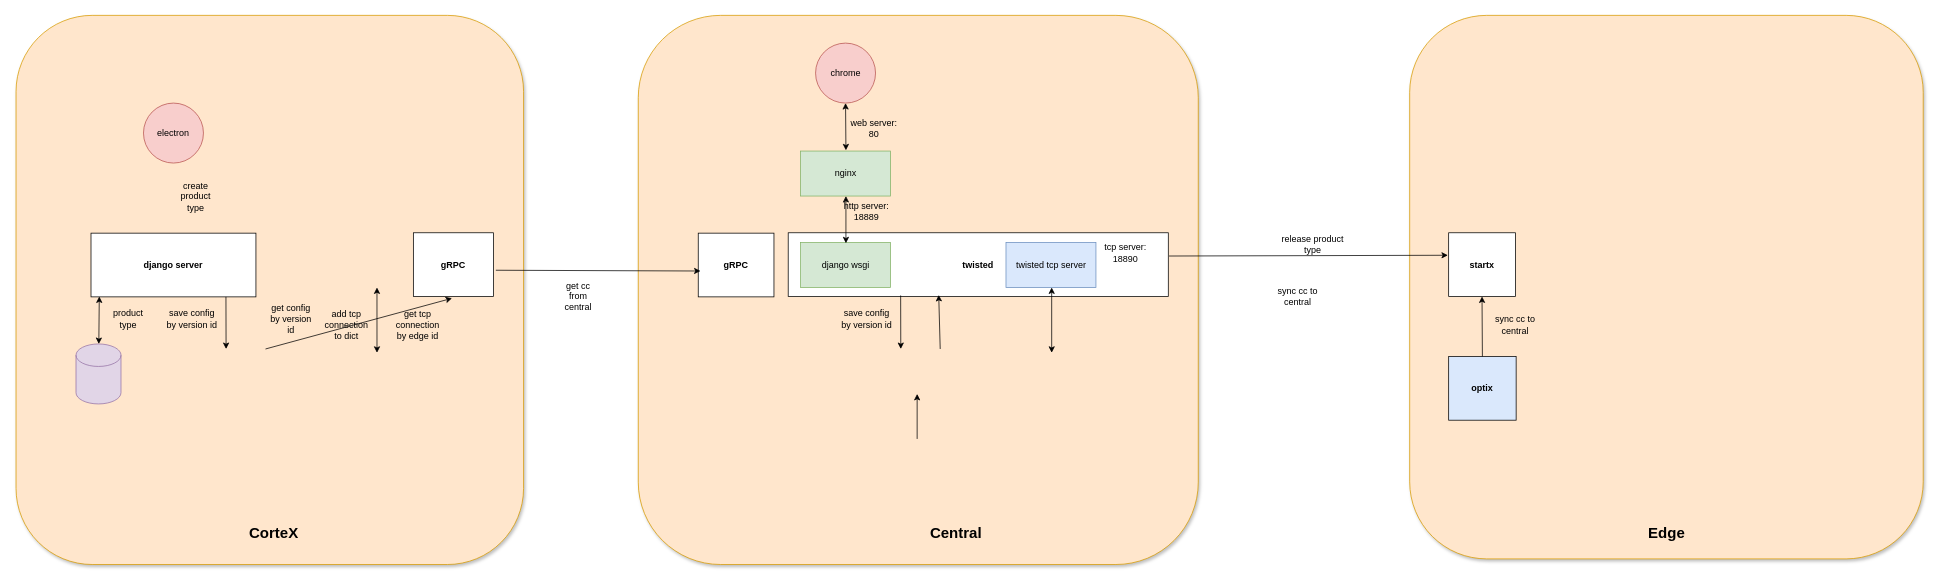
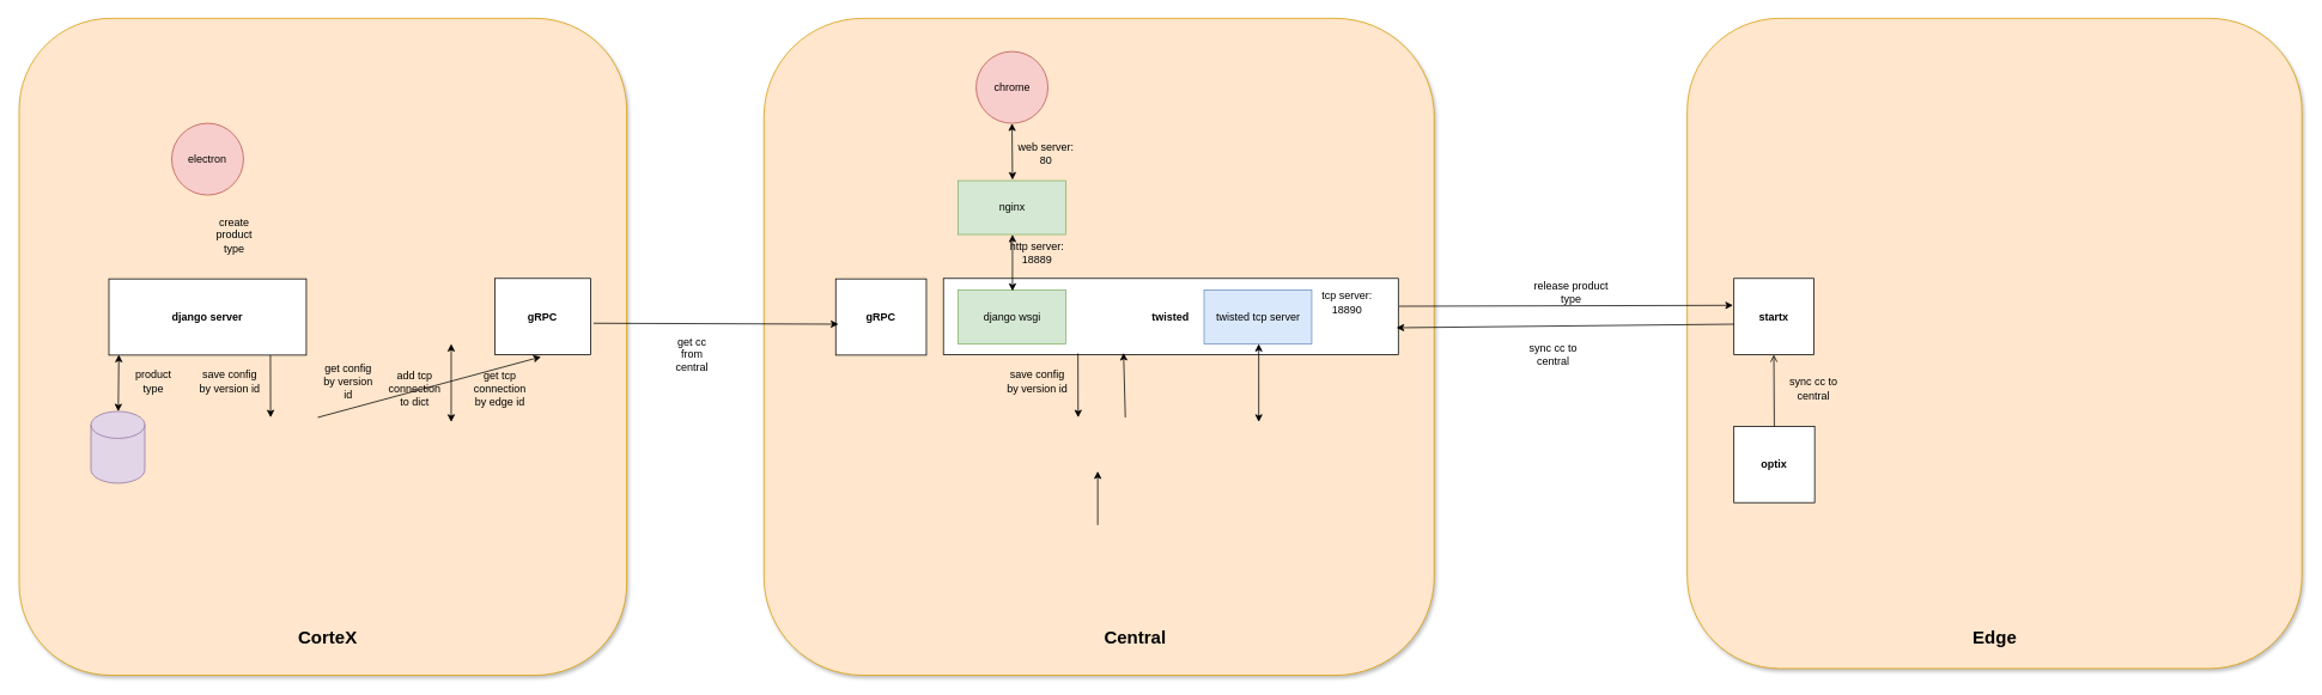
+ <mxCell id="44" value="" style="endArrow=classic;html=1;rounded=0;entryX=0.996;entryY=0.647;entryDx=0;entryDy=0;entryPerimeter=0;exitX=0;exitY=0.6;exitDx=0;exitDy=0;exitPerimeter=0;" edge="1" parent="1" source="5" target="4"><mxGeometry width="50" height="50" relative="1" as="geometry"><mxPoint x="2090" y="200" as="sourcePoint" /><mxPoint x="2140" y="150" as="targetPoint" /></mxGeometry></mxCell>
- <mxCell id="43" value="" style="endArrow=classic;html=1;rounded=0;exitX=0.5;exitY=0;exitDx=0;exitDy=0;entryX=0.5;entryY=1;entryDx=0;entryDy=0;" edge="1" parent="1" source="42" target="5"><mxGeometry width="50" height="50" relative="1" as="geometry"><mxPoint x="2090" y="200" as="sourcePoint" /><mxPoint x="2140" y="150" as="targetPoint" /></mxGeometry></mxCell>
+ <mxCell id="43" value="" style="endArrow=open;html=1;rounded=0;exitX=0.5;exitY=0;exitDx=0;exitDy=0;entryX=0.5;entryY=1;entryDx=0;entryDy=0;" edge="1" parent="1" source="42" target="5"><mxGeometry width="50" height="50" relative="1" as="geometry"><mxPoint x="2090" y="200" as="sourcePoint" /><mxPoint x="2140" y="150" as="targetPoint" /></mxGeometry></mxCell>
- <mxCell id="42" value="&lt;b&gt;optix&lt;/b&gt;" style="rounded=0;whiteSpace=wrap;html=1;fontSize=12;fontStyle=0;fontColor=default;fontFamily=Helvetica;fillColor=#dae8fc;" vertex="1" parent="1"><mxGeometry x="1931" y="475" width="90" height="85" as="geometry" /></mxCell>
+ <mxCell id="42" value="&lt;b&gt;optix&lt;/b&gt;" style="rounded=0;whiteSpace=wrap;html=1;fontSize=12;fontStyle=0;fontColor=default;fontFamily=Helvetica;" vertex="1" parent="1"><mxGeometry x="1931" y="475" width="90" height="85" as="geometry" /></mxCell>
- <mxCell id="9" value="Central" style="text;strokeColor=none;align=center;fillColor=none;html=1;verticalAlign=middle;whiteSpace=wrap;rounded=0;fontSize=20;fontStyle=1" parent="1" vertex="1"><mxGeometry x="1243.5" y="695" width="60" height="30" as="geometry" /></mxCell>
+ <mxCell id="9" value="Central" style="text;strokeColor=none;align=center;fillColor=none;html=1;verticalAlign=middle;whiteSpace=wrap;rounded=0;fontSize=20;fontStyle=1" parent="1" vertex="1"><mxGeometry x="1233.5" y="695" width="60" height="30" as="geometry" /></mxCell>
